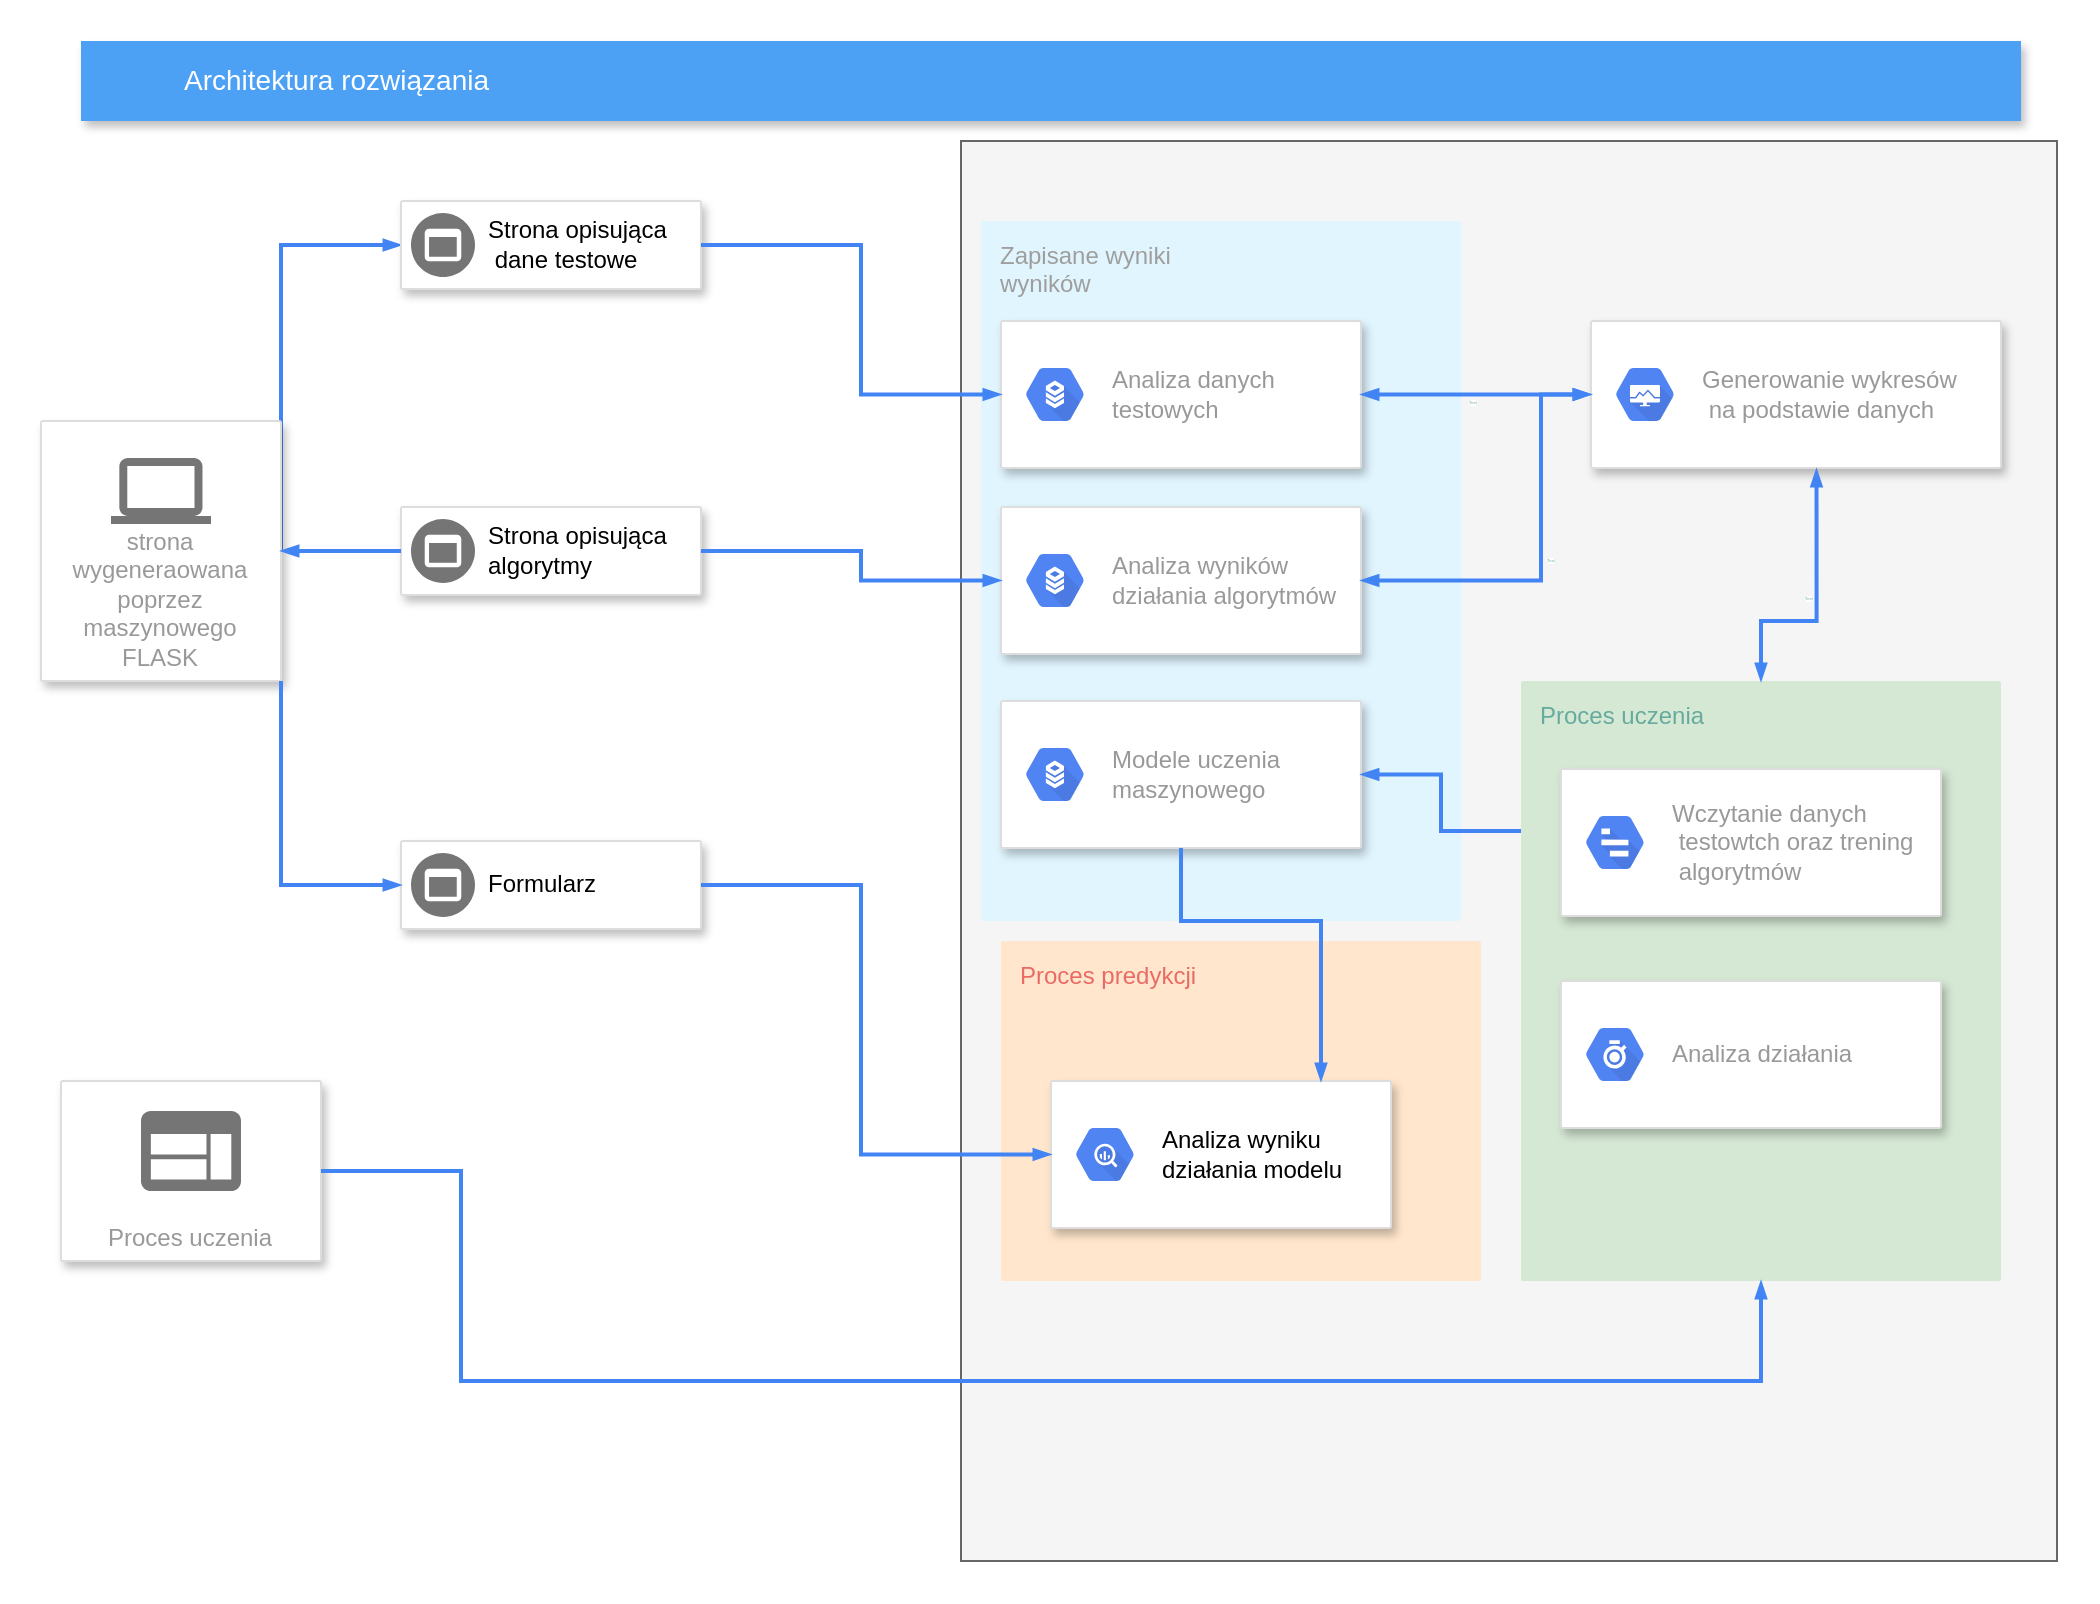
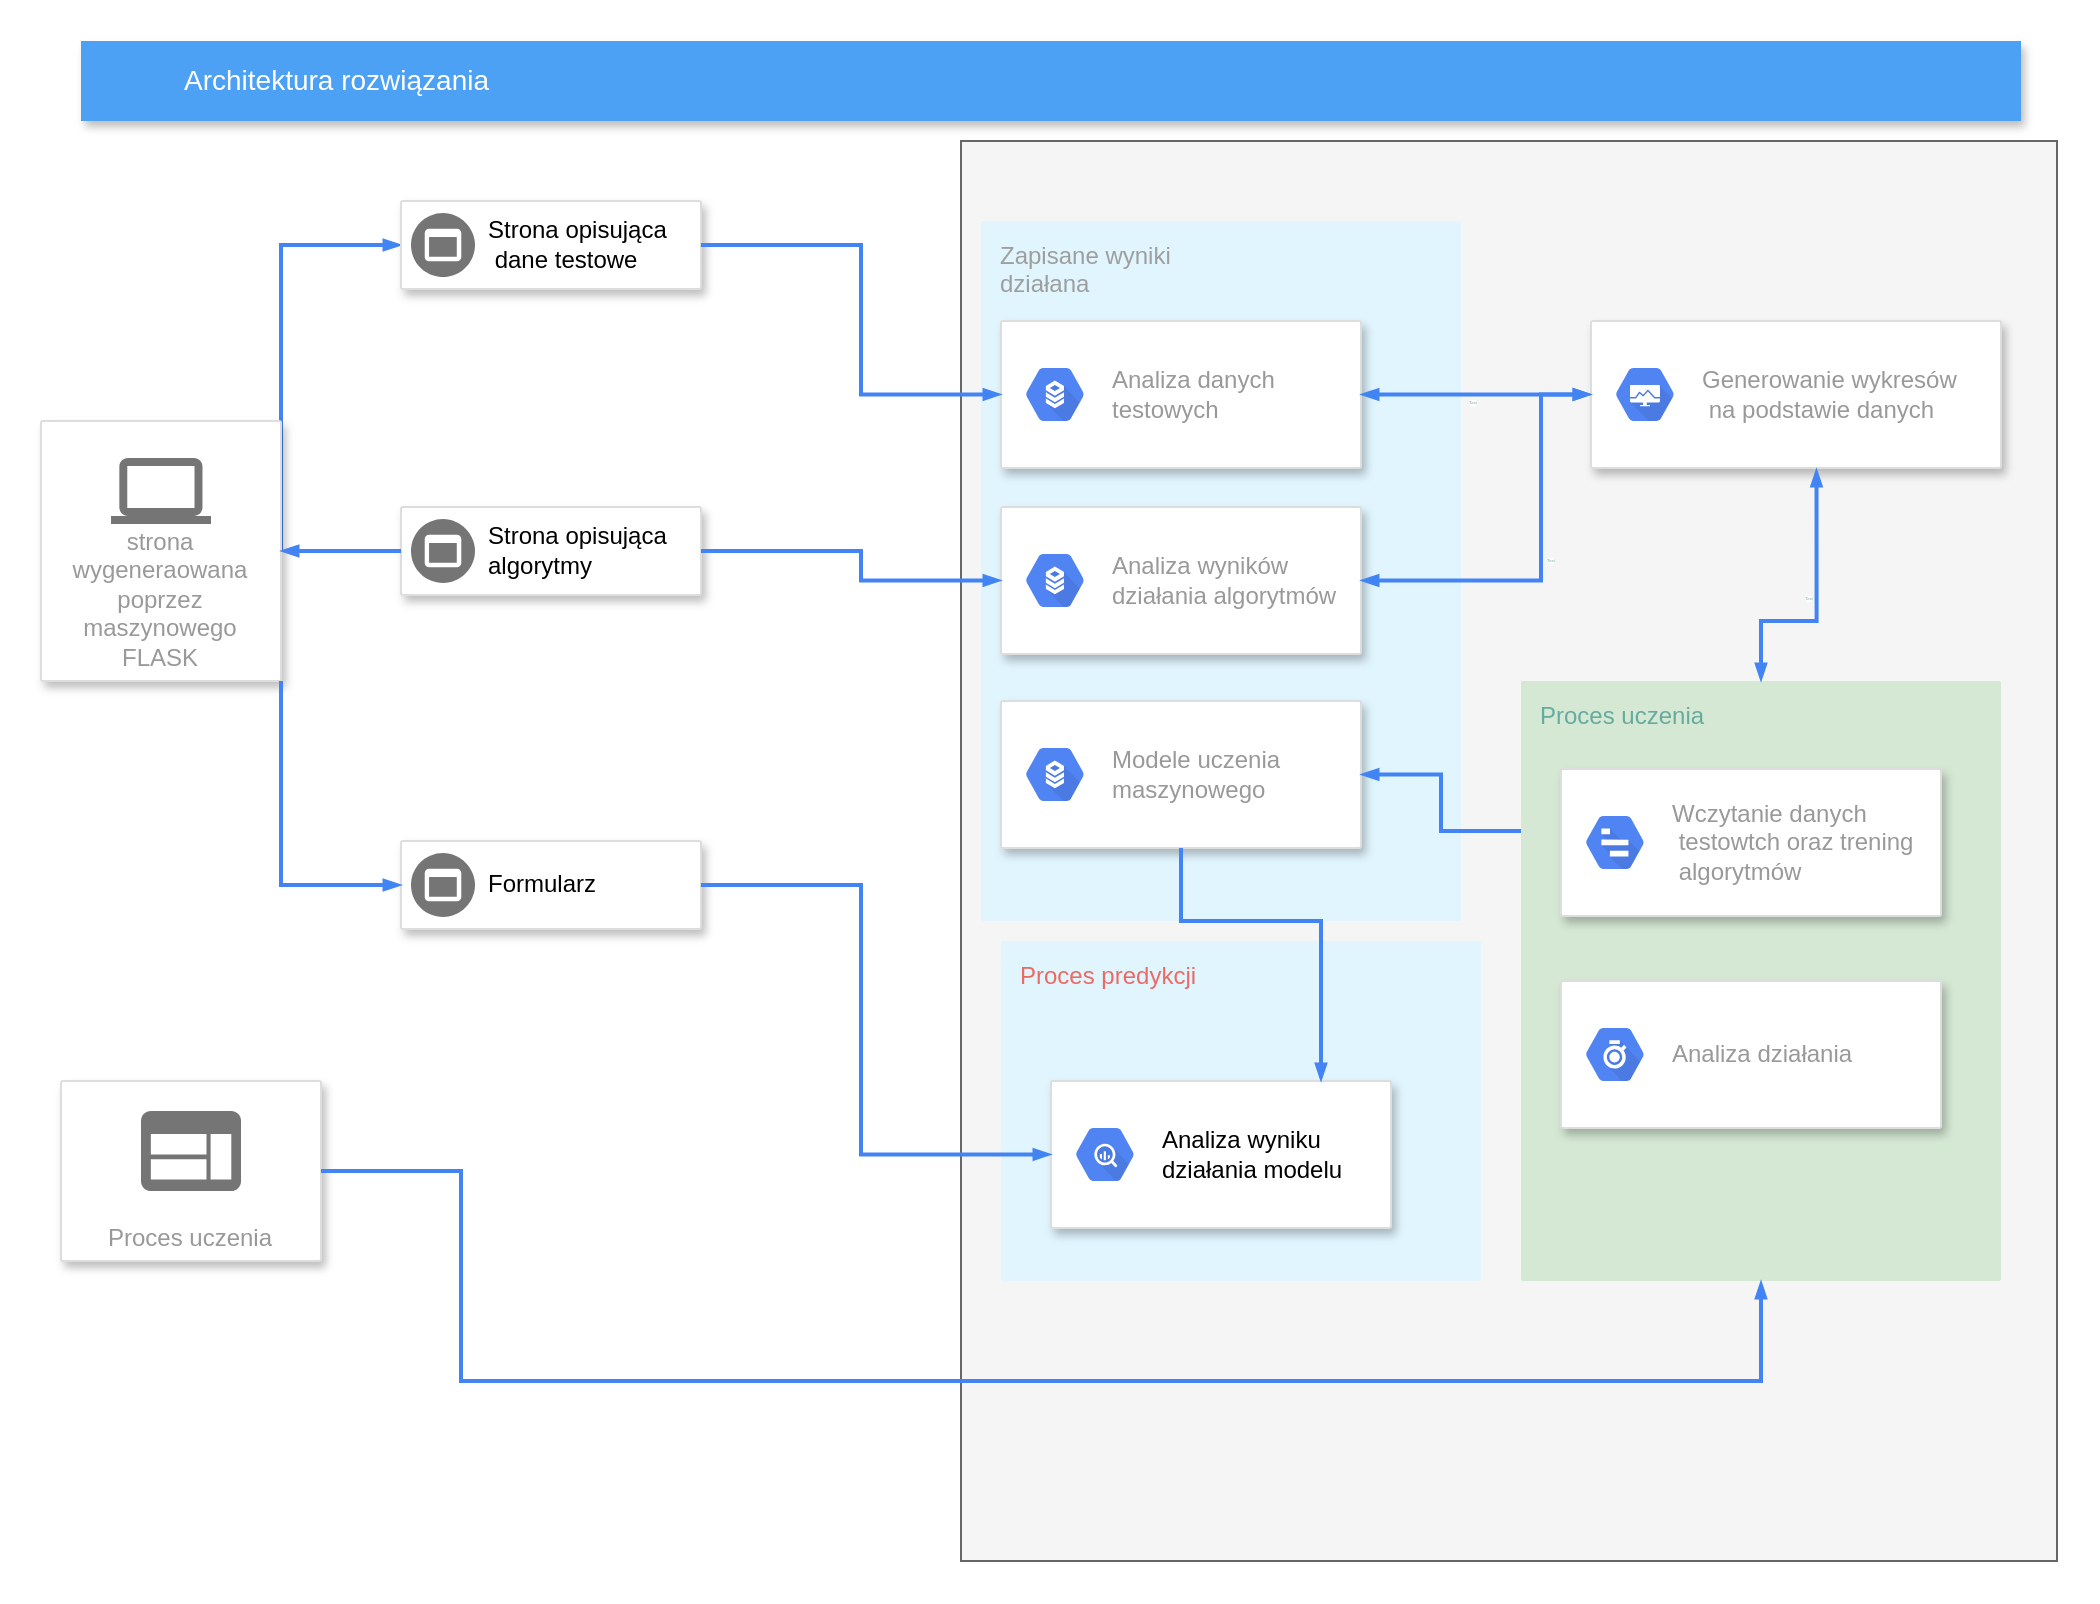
- <mxCell id="5" value="Zapisane wyniki &lt;br&gt;wyników&amp;nbsp;" style="rounded=1;absoluteArcSize=1;arcSize=2;html=1;strokeColor=none;gradientColor=none;shadow=0;dashed=0;strokeColor=none;fontSize=12;fontColor=#9E9E9E;align=left;verticalAlign=top;spacing=10;spacingTop=-4;fillColor=#E1F5FE;" parent="2" vertex="1"><mxGeometry x="10" y="40" width="240" height="350" as="geometry" /></mxCell>
+ <mxCell id="5" value="Zapisane wyniki &lt;br&gt;działana&amp;nbsp;" style="rounded=1;absoluteArcSize=1;arcSize=2;html=1;strokeColor=none;gradientColor=none;shadow=0;dashed=0;strokeColor=none;fontSize=12;fontColor=#9E9E9E;align=left;verticalAlign=top;spacing=10;spacingTop=-4;fillColor=#E1F5FE;" parent="2" vertex="1"><mxGeometry x="10" y="40" width="240" height="350" as="geometry" /></mxCell>
- <mxCell id="3" value="&lt;font color=&quot;#ea6b66&quot;&gt;Proces predykcji&lt;/font&gt;" style="rounded=1;absoluteArcSize=1;arcSize=2;html=1;strokeColor=#d79b00;shadow=0;dashed=0;strokeColor=none;fontSize=12;align=left;verticalAlign=top;spacing=10;spacingTop=-4;fillColor=#ffe6cc;" vertex="1" parent="2"><mxGeometry x="20" y="400" width="240" height="170" as="geometry" /></mxCell>
+ <mxCell id="3" value="&lt;font color=&quot;#ea6b66&quot;&gt;Proces predykcji&lt;/font&gt;" style="rounded=1;absoluteArcSize=1;arcSize=2;html=1;strokeColor=#d79b00;shadow=0;dashed=0;strokeColor=none;fontSize=12;align=left;verticalAlign=top;spacing=10;spacingTop=-4;fillColor=#e1f5fe;" vertex="1" parent="2"><mxGeometry x="20" y="400" width="240" height="170" as="geometry" /></mxCell>
